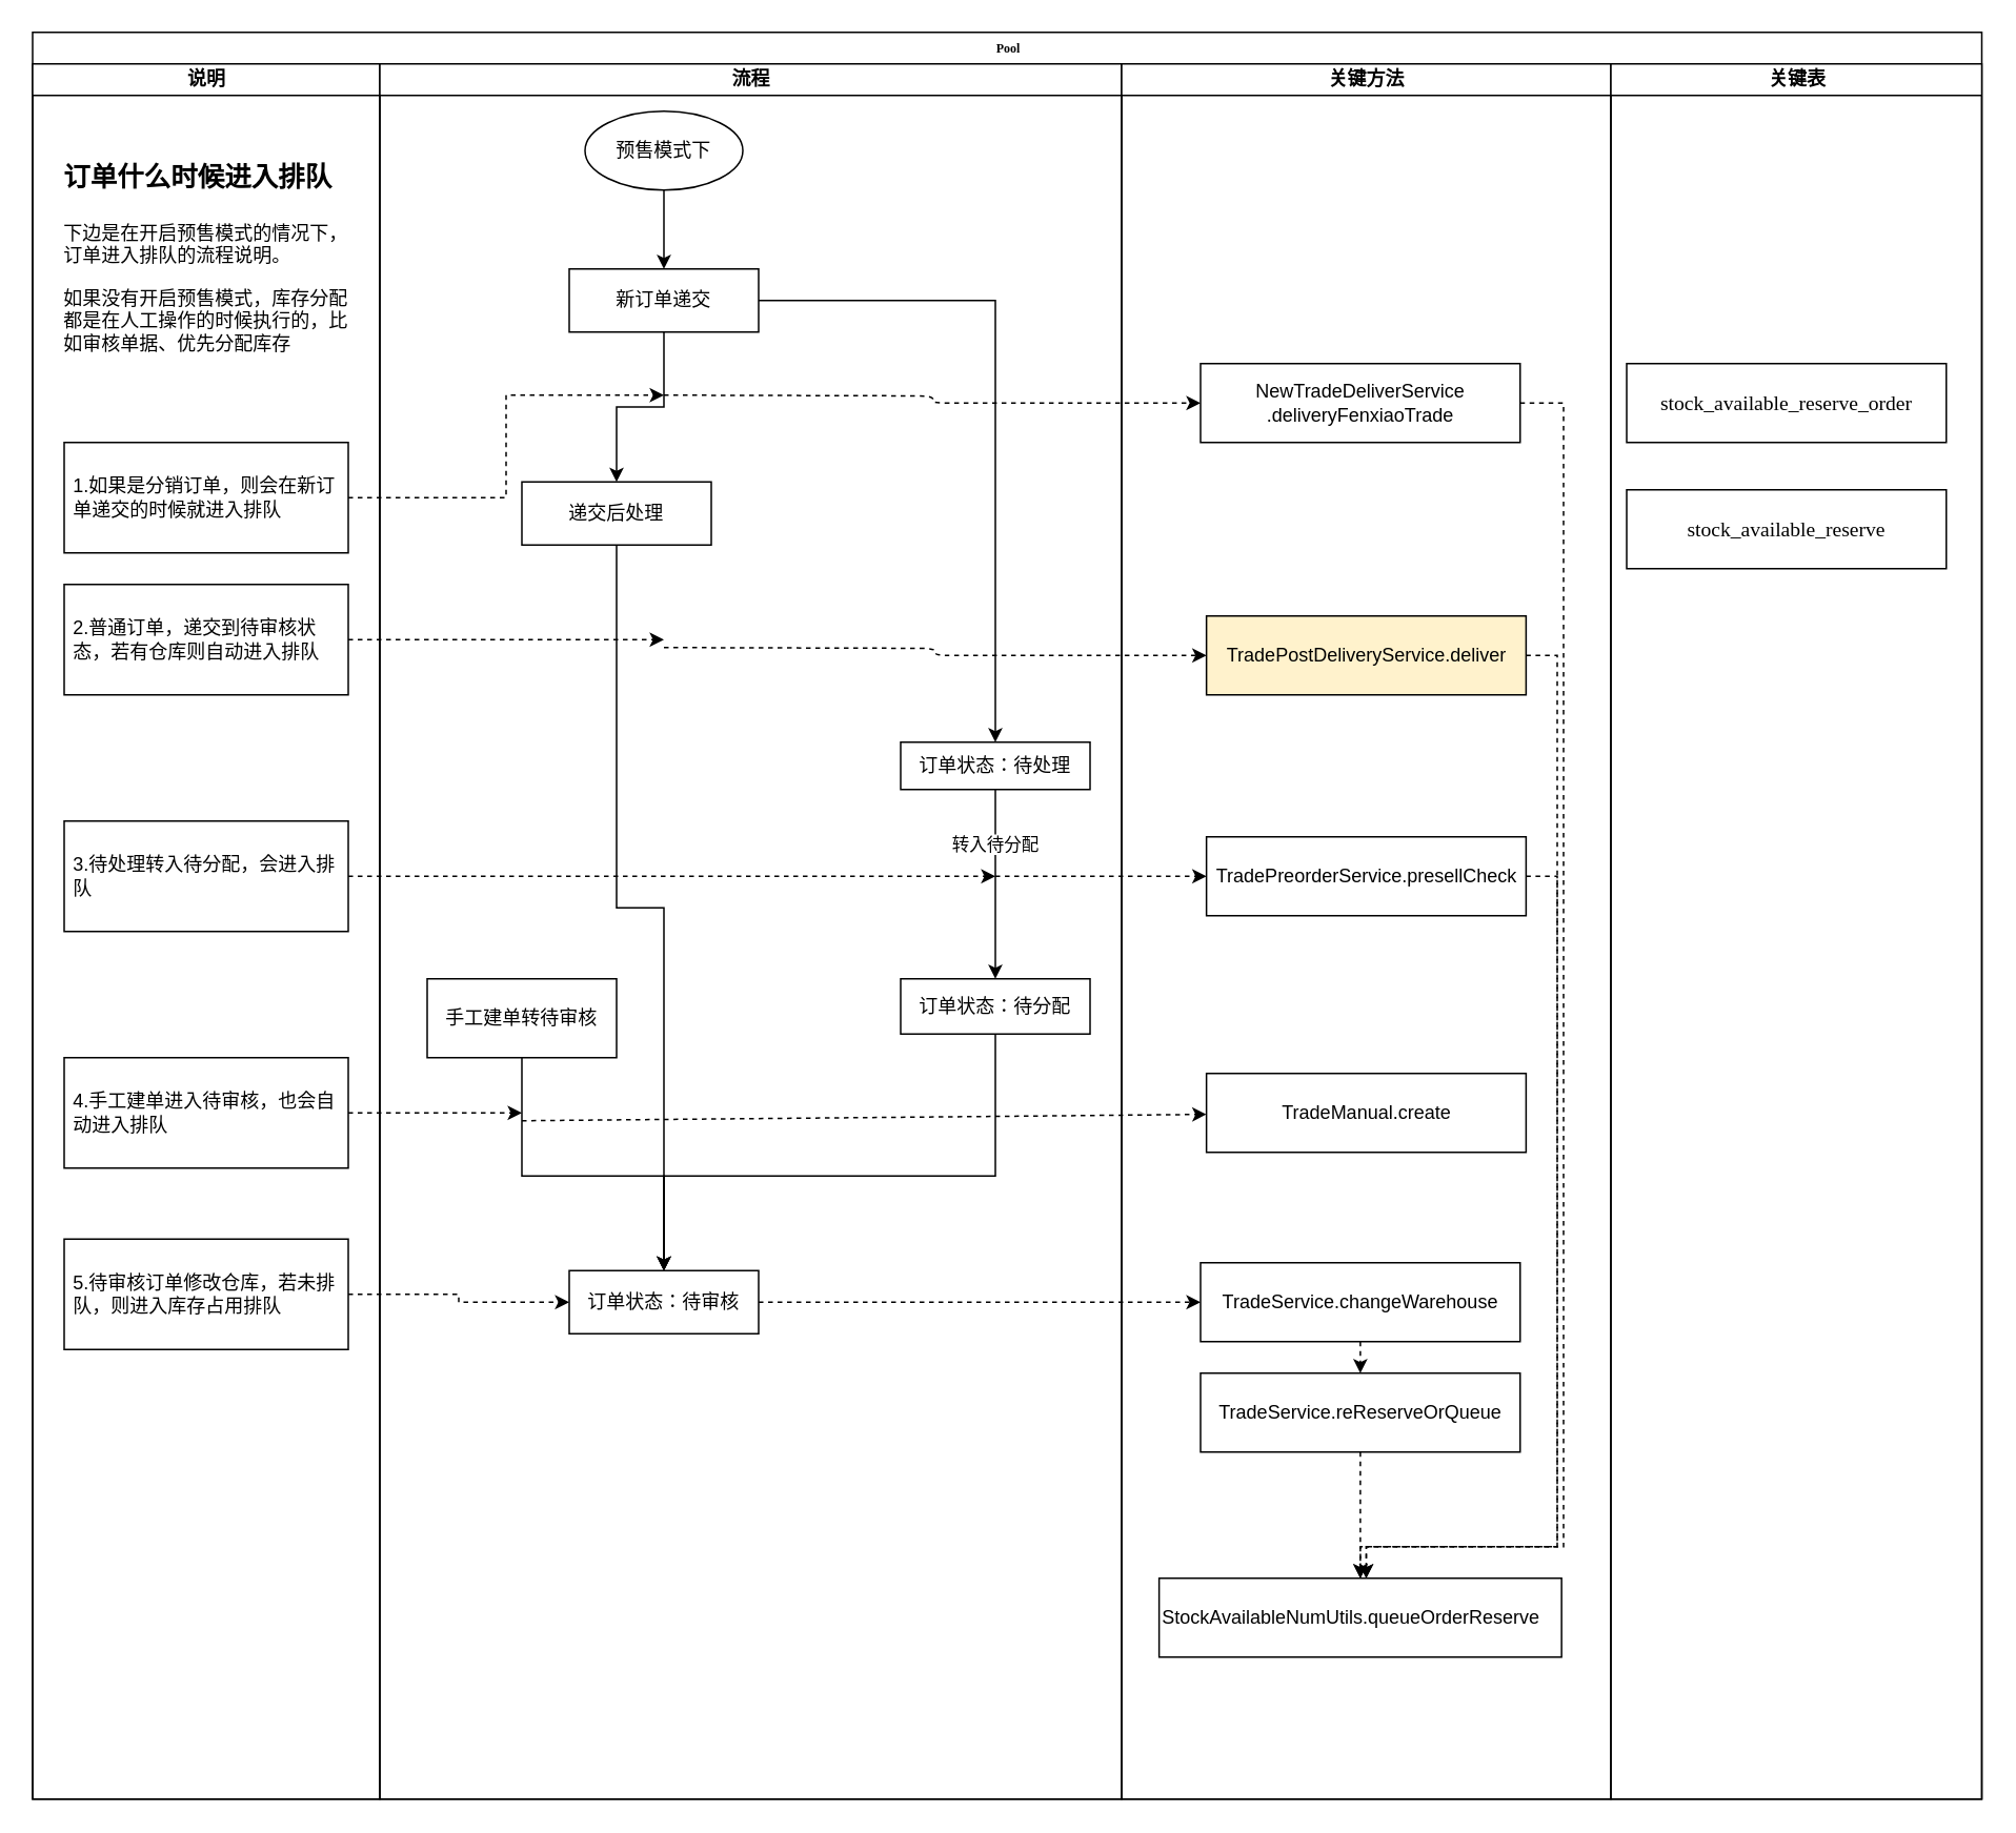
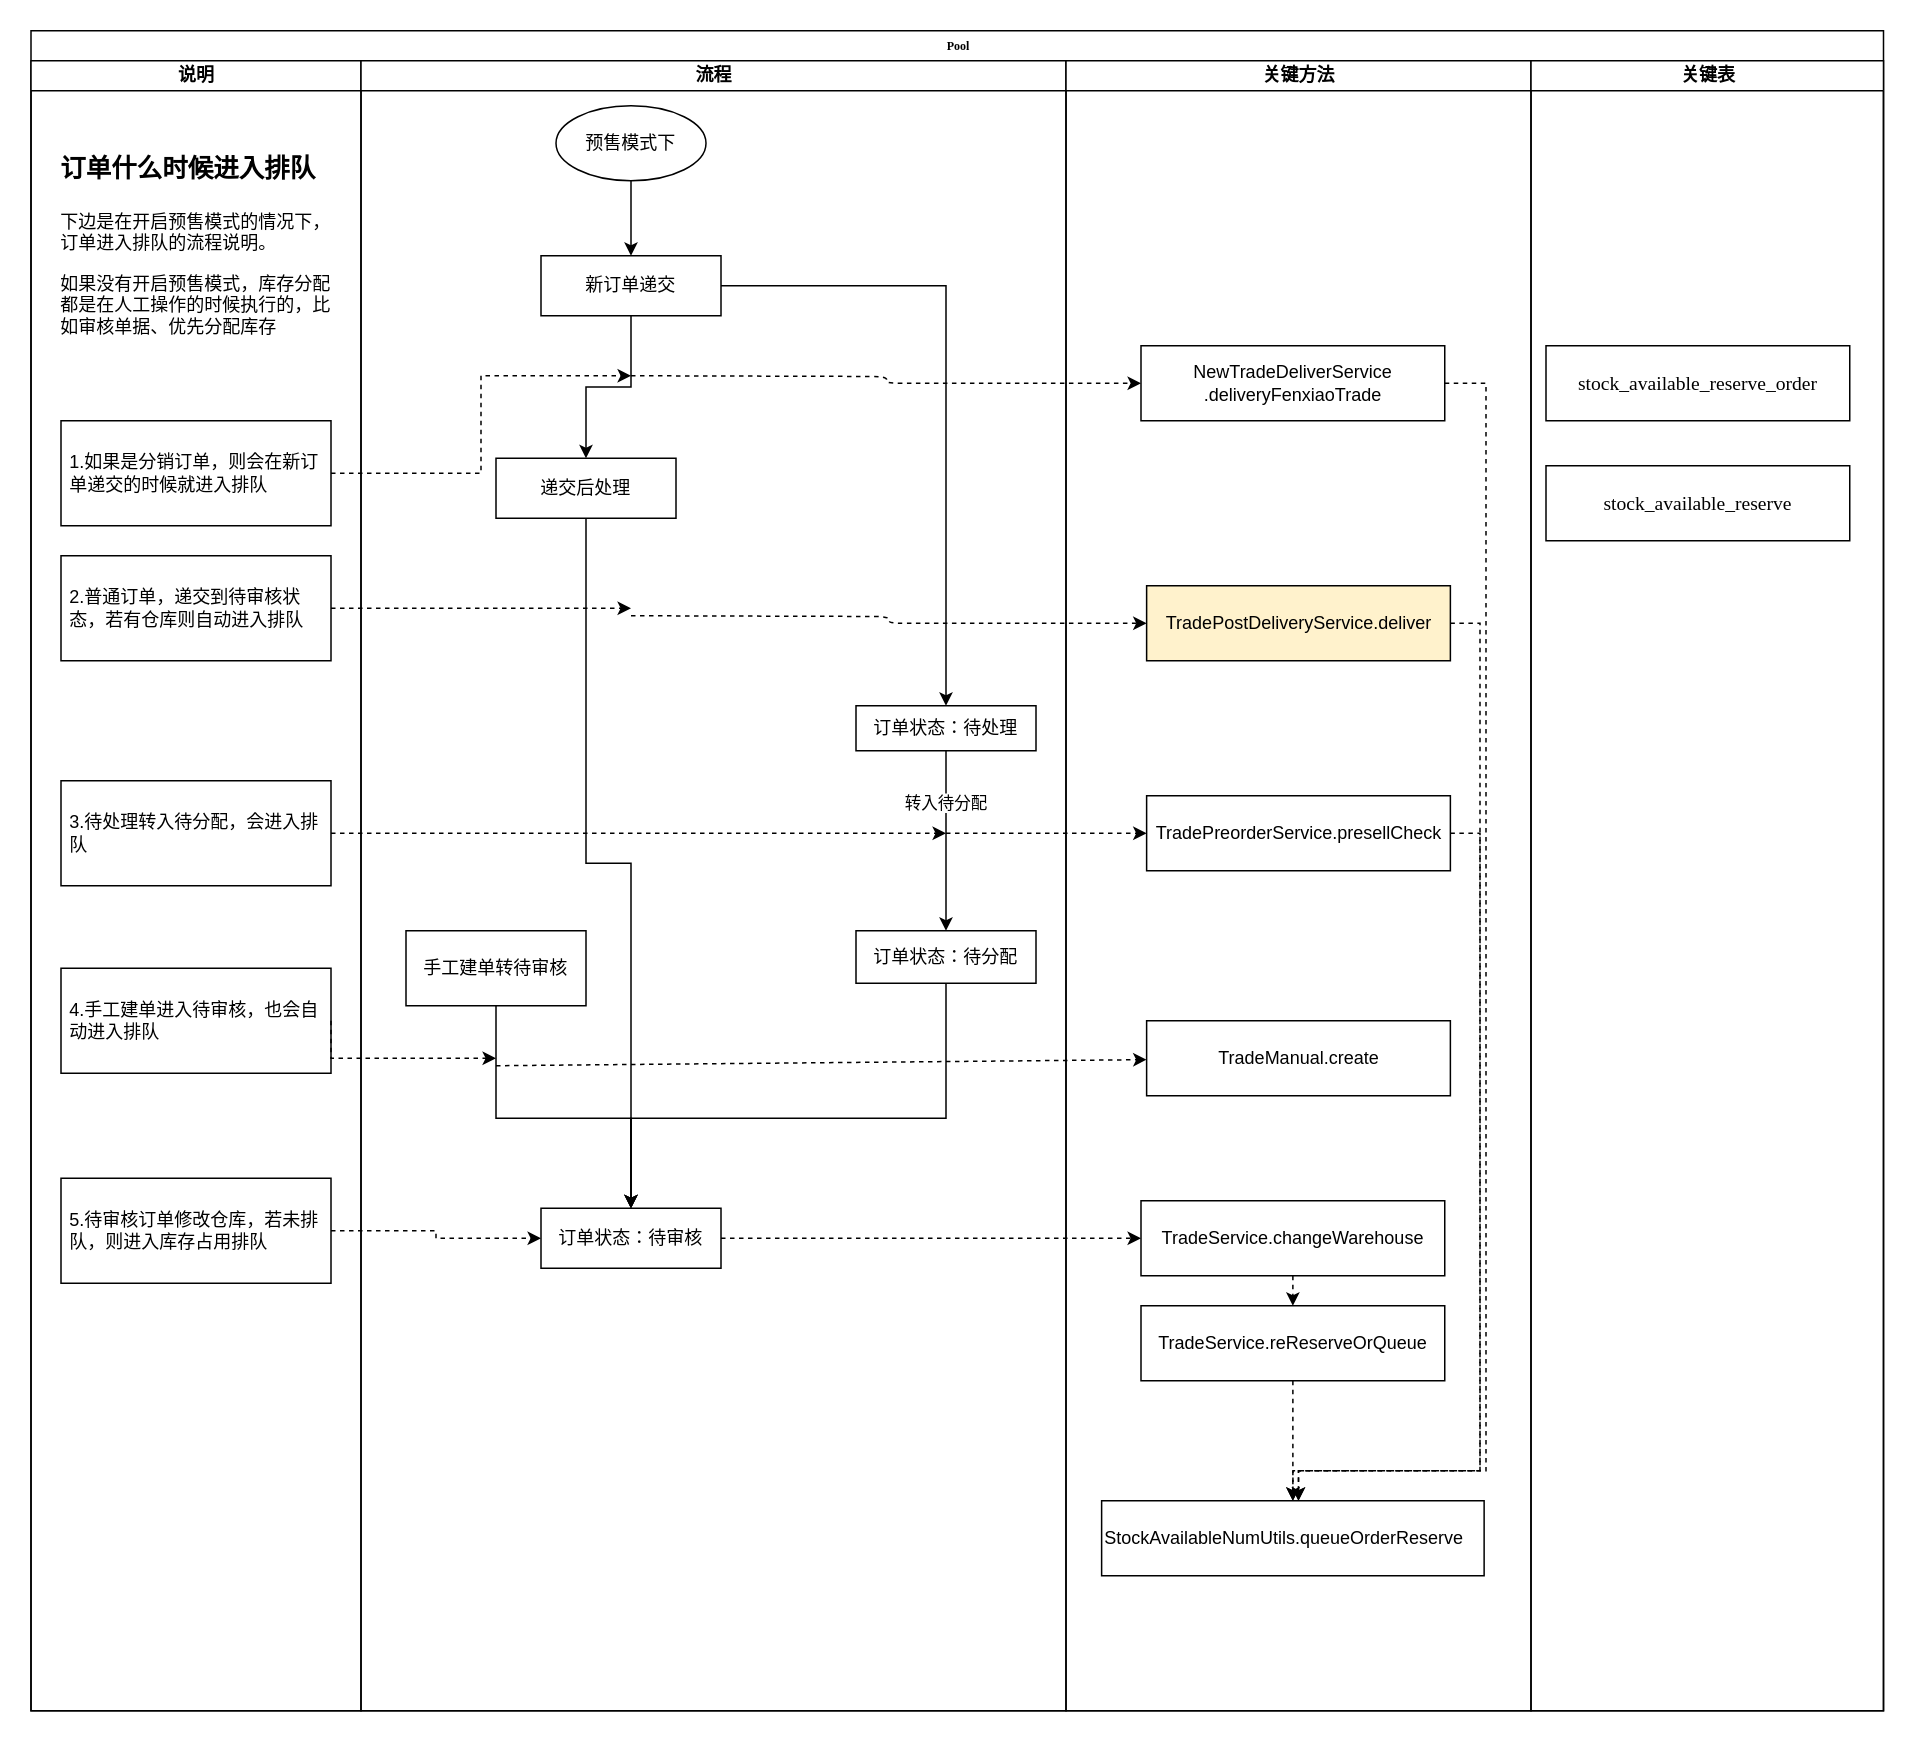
- <mxCell id="8" value="&lt;div&gt;4.手工建单进入待审核，也会自动进入排队&lt;/div&gt;" style="rounded=0;whiteSpace=wrap;html=1;align=left;spacingLeft=4;" vertex="1" parent="4"><mxGeometry x="20" y="630" width="180" height="70" as="geometry" /></mxCell>
+ <mxCell id="8" value="&lt;div&gt;4.手工建单进入待审核，也会自动进入排队&lt;/div&gt;" style="rounded=0;whiteSpace=wrap;html=1;align=left;spacingLeft=4;" vertex="1" parent="4"><mxGeometry x="20" y="605" width="180" height="70" as="geometry" /></mxCell>
